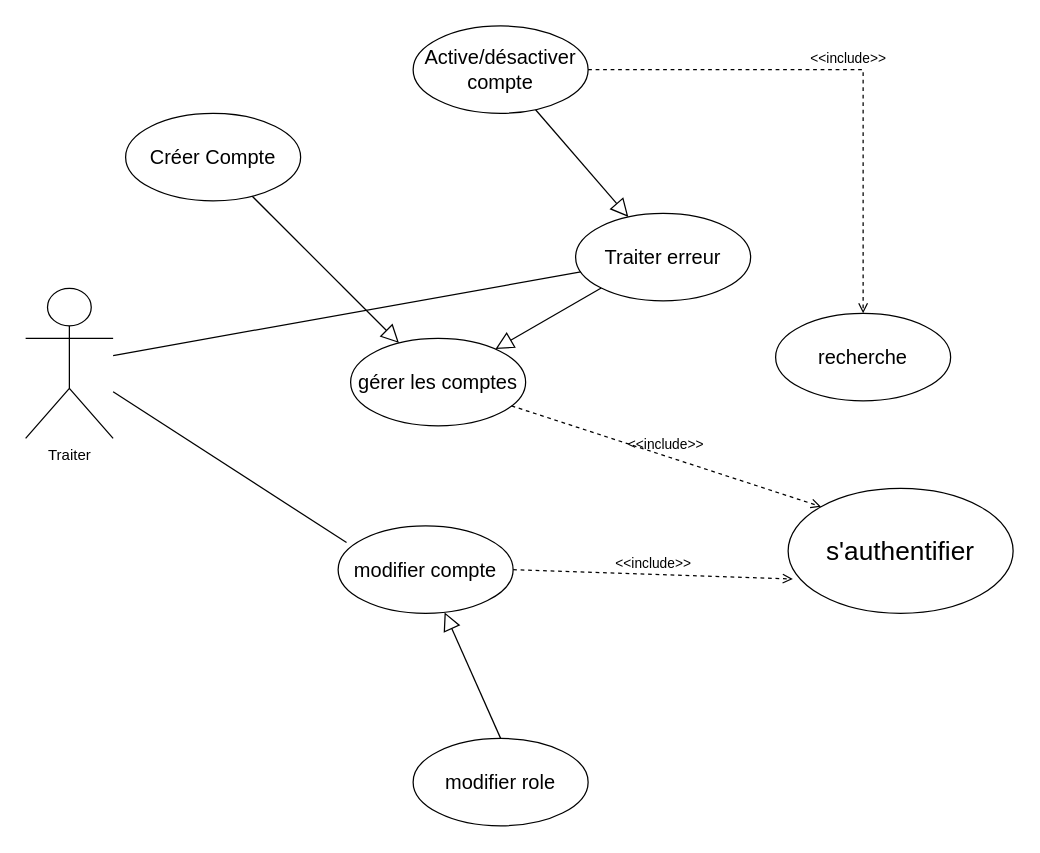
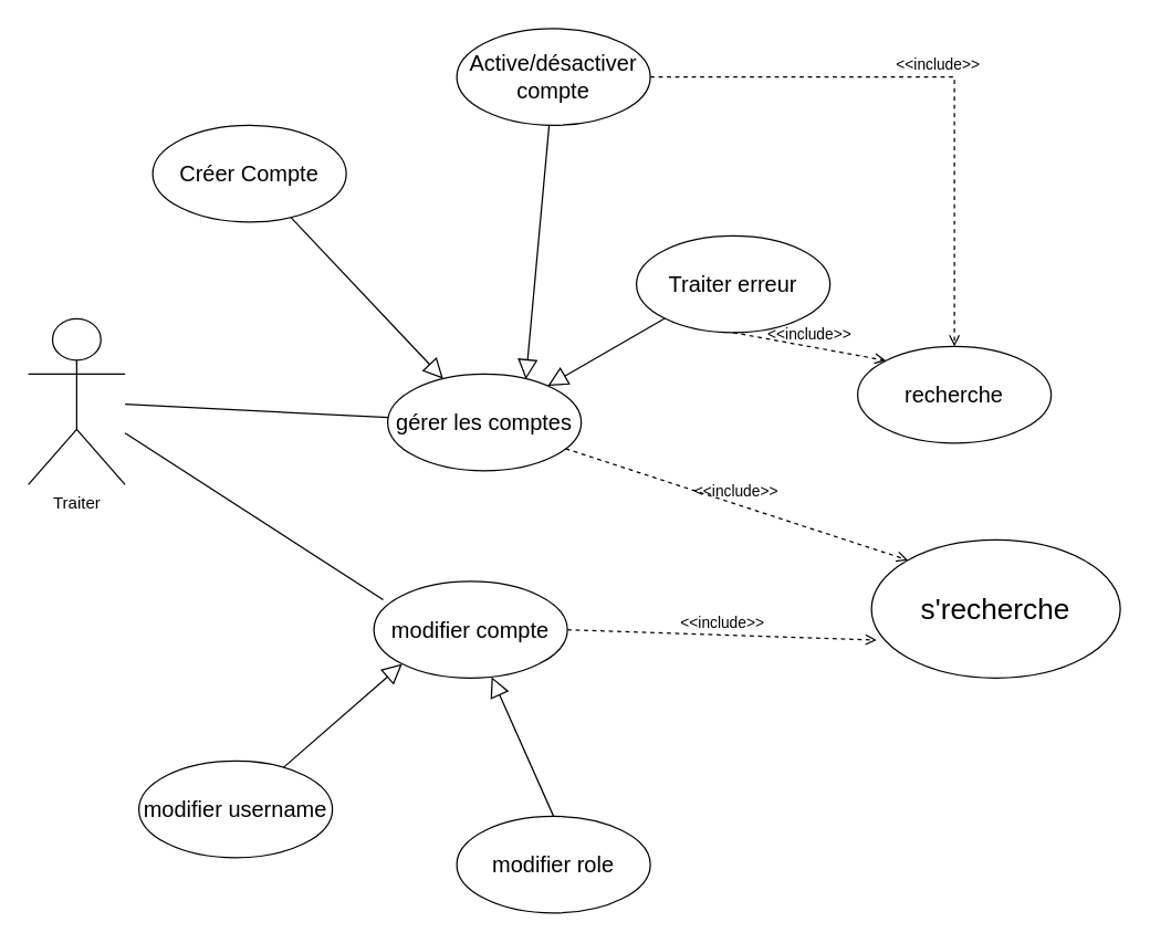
- <mxCell id="14" value="" style="edgeStyle=none;html=1;endArrow=block;endFill=0;endSize=12;verticalAlign=bottom;rounded=0;" edge="1" parent="1" source="12" target="3"><mxGeometry width="160" relative="1" as="geometry"><mxPoint x="460" y="210" as="sourcePoint" /><mxPoint x="620" y="210" as="targetPoint" /></mxGeometry></mxCell>
+ <mxCell id="14" value="" style="edgeStyle=none;html=1;endArrow=block;endFill=0;endSize=12;verticalAlign=bottom;rounded=0;entryX=0.714;entryY=0.054;entryDx=0;entryDy=0;entryPerimeter=0;" edge="1" parent="1" source="12" target="5"><mxGeometry width="160" relative="1" as="geometry"><mxPoint x="460" y="210" as="sourcePoint" /><mxPoint x="620" y="210" as="targetPoint" /></mxGeometry></mxCell>
- <mxCell id="4" value="Créer Compte" style="ellipse;whiteSpace=wrap;html=1;fontSize=16;" vertex="1" parent="1"><mxGeometry x="100" y="90" width="140" height="70" as="geometry" /></mxCell>
+ <mxCell id="4" value="Créer Compte" style="ellipse;whiteSpace=wrap;html=1;fontSize=16;" vertex="1" parent="1"><mxGeometry x="110" y="90" width="140" height="70" as="geometry" /></mxCell>
+ <mxCell id="16" value="&amp;lt;&amp;lt;include&amp;gt;&amp;gt;" style="edgeStyle=none;html=1;endArrow=open;verticalAlign=bottom;dashed=1;labelBackgroundColor=none;rounded=0;exitX=0.5;exitY=1;exitDx=0;exitDy=0;entryX=0;entryY=0;entryDx=0;entryDy=0;" edge="1" parent="1" source="3" target="7"><mxGeometry width="160" relative="1" as="geometry"><mxPoint x="460" y="210" as="sourcePoint" /><mxPoint x="620" y="210" as="targetPoint" /></mxGeometry></mxCell>
- <mxCell id="6" value="" style="edgeStyle=none;html=1;endArrow=none;verticalAlign=bottom;rounded=0;" edge="1" parent="1" source="2" target="3"><mxGeometry width="160" relative="1" as="geometry"><mxPoint x="220" y="400" as="sourcePoint" /><mxPoint x="380" y="400" as="targetPoint" /></mxGeometry></mxCell>
+ <mxCell id="6" value="" style="edgeStyle=none;html=1;endArrow=none;verticalAlign=bottom;rounded=0;" edge="1" parent="1" source="2" target="5"><mxGeometry width="160" relative="1" as="geometry"><mxPoint x="220" y="400" as="sourcePoint" /><mxPoint x="380" y="400" as="targetPoint" /></mxGeometry></mxCell>
- <mxCell id="21" value="s'authentifier" style="ellipse;whiteSpace=wrap;html=1;fontSize=21;" vertex="1" parent="1"><mxGeometry x="630" y="390" width="180" height="100" as="geometry" /></mxCell>
+ <mxCell id="21" value="s'recherche" style="ellipse;whiteSpace=wrap;html=1;fontSize=21;" vertex="1" parent="1"><mxGeometry x="630" y="390" width="180" height="100" as="geometry" /></mxCell>
+ <mxCell id="20" value="" style="edgeStyle=none;html=1;endArrow=block;endFill=0;endSize=12;verticalAlign=bottom;rounded=0;entryX=0;entryY=1;entryDx=0;entryDy=0;" edge="1" parent="1" source="17" target="9"><mxGeometry width="160" relative="1" as="geometry"><mxPoint x="410" y="600" as="sourcePoint" /><mxPoint x="365" y="499" as="targetPoint" /></mxGeometry></mxCell>
+ <mxCell id="17" value="modifier username" style="ellipse;whiteSpace=wrap;html=1;fontSize=16;" vertex="1" parent="1"><mxGeometry x="100" y="550" width="140" height="70" as="geometry" /></mxCell>
